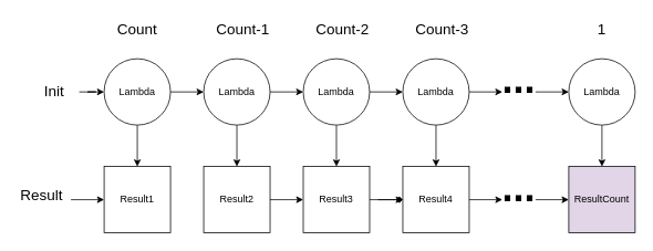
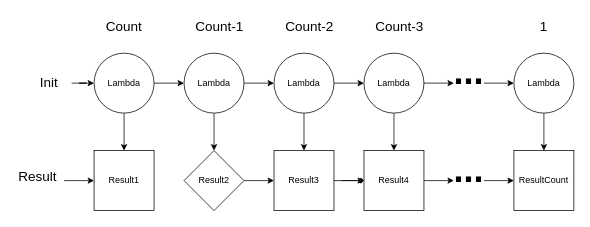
- <mxCell id="4" value="Result2" style="whiteSpace=wrap;html=1;aspect=fixed;" parent="1" vertex="1"><mxGeometry x="245" y="200" width="80" height="80" as="geometry" /></mxCell>
+ <mxCell id="4" value="Result2" style="rhombus;whiteSpace=wrap;html=1;aspect=fixed;" parent="1" vertex="1"><mxGeometry x="245" y="200" width="80" height="80" as="geometry" /></mxCell>
- <mxCell id="12" value="ResultCount" style="whiteSpace=wrap;html=1;aspect=fixed;fillColor=#e1d5e7;" parent="1" vertex="1"><mxGeometry x="685" y="200" width="80" height="80" as="geometry" /></mxCell>
+ <mxCell id="12" value="ResultCount" style="whiteSpace=wrap;html=1;aspect=fixed;" parent="1" vertex="1"><mxGeometry x="685" y="200" width="80" height="80" as="geometry" /></mxCell>
